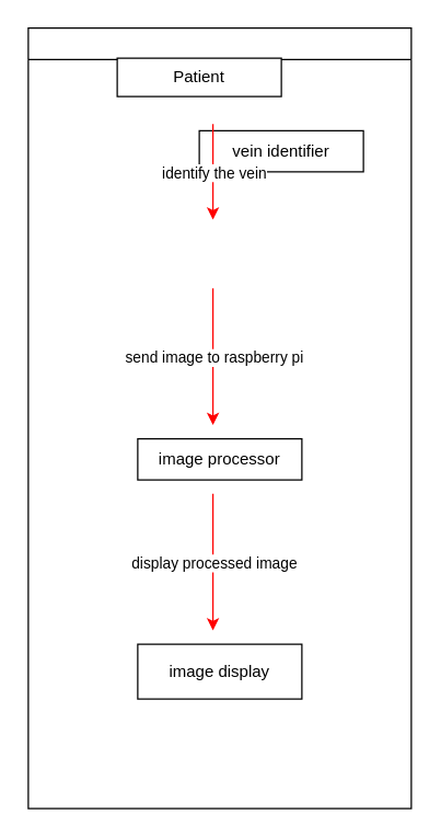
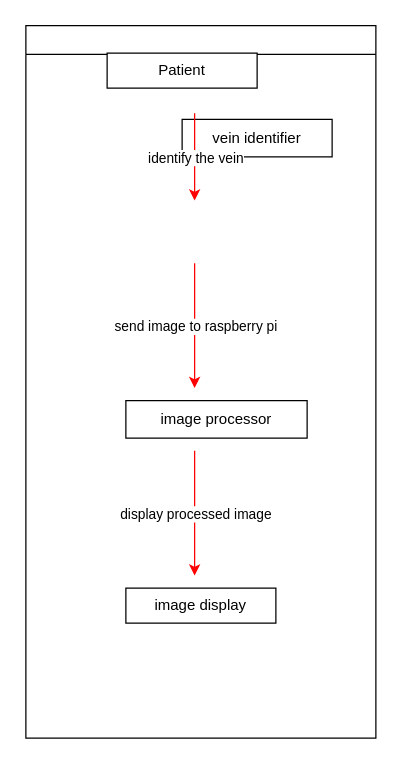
- <mxCell id="5" value="image processor" style="rounded=0;whiteSpace=wrap;html=1;" vertex="1" parent="2"><mxGeometry x="80" y="300" width="120" height="30" as="geometry" /></mxCell>
+ <mxCell id="5" value="image processor" style="rounded=0;whiteSpace=wrap;html=1;" vertex="1" parent="2"><mxGeometry x="80" y="300" width="145" height="30" as="geometry" /></mxCell>
- <mxCell id="6" value="image display" style="rounded=0;whiteSpace=wrap;html=1;" vertex="1" parent="2"><mxGeometry x="80" y="450" width="120" height="40" as="geometry" /></mxCell>
+ <mxCell id="6" value="image display" style="rounded=0;whiteSpace=wrap;html=1;" vertex="1" parent="2"><mxGeometry x="80" y="450" width="120" height="28" as="geometry" /></mxCell>
